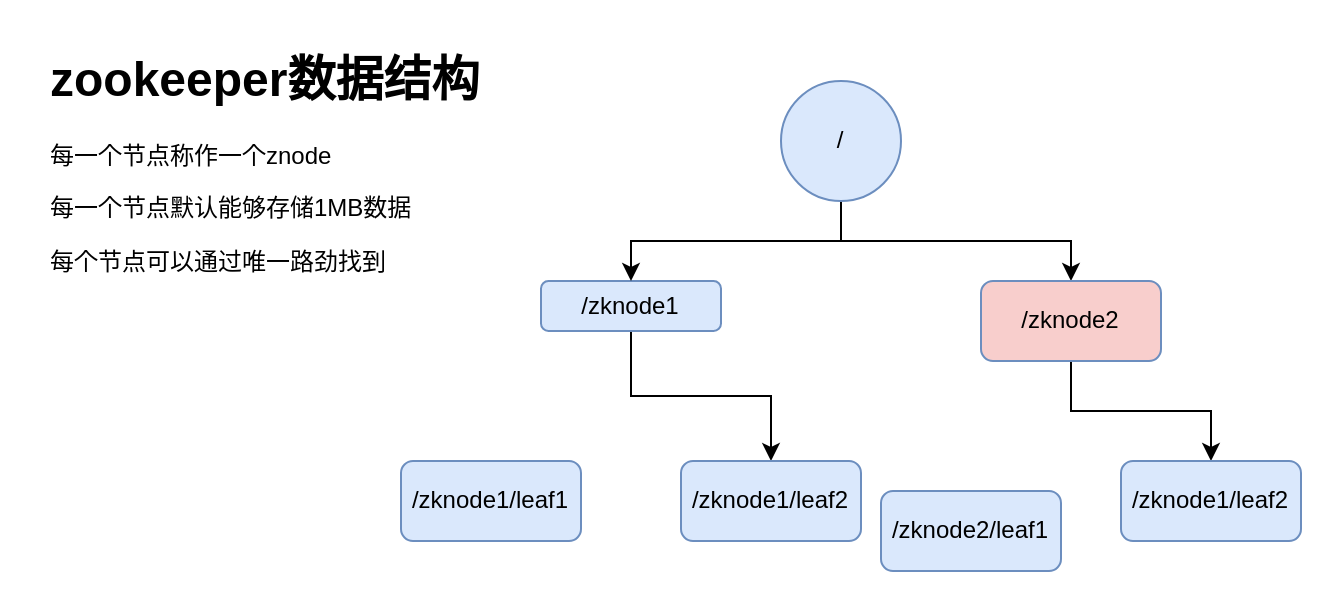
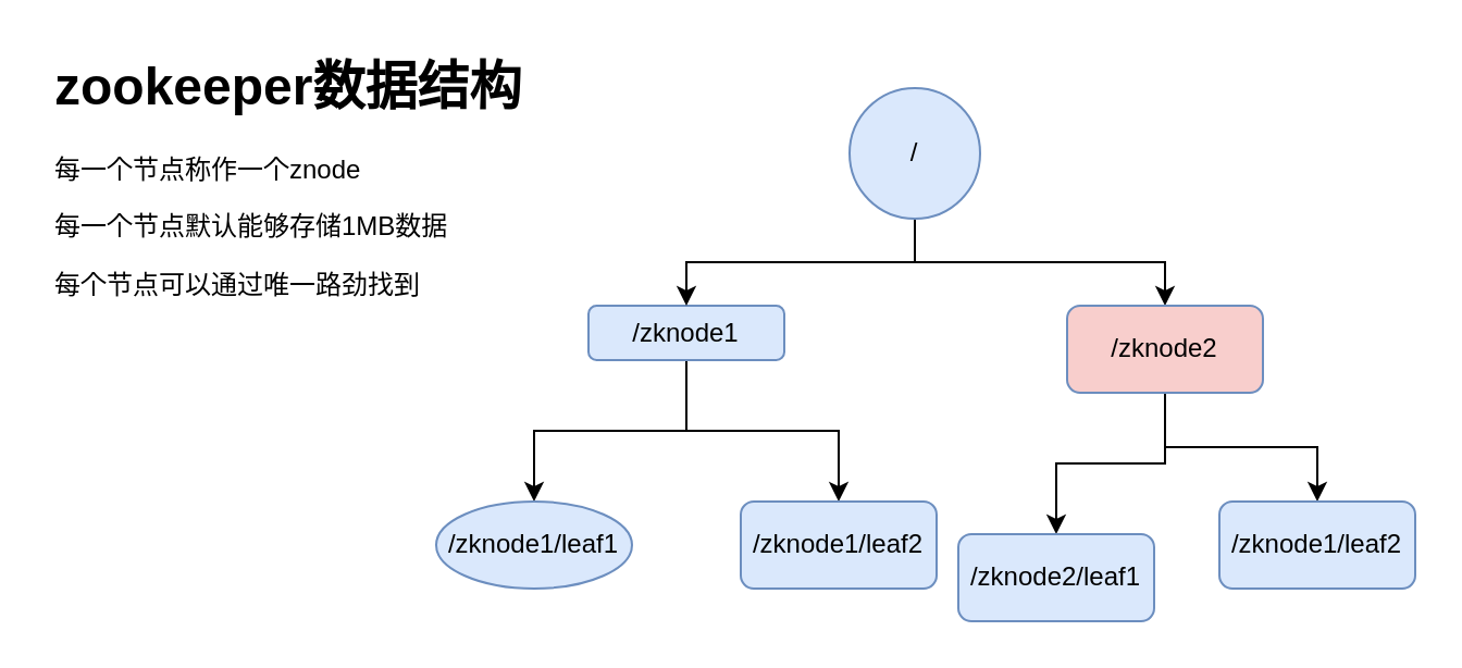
+ <mxCell id="2" style="edgeStyle=orthogonalEdgeStyle;rounded=0;orthogonalLoop=1;jettySize=auto;html=1;exitX=0.5;exitY=1;exitDx=0;exitDy=0;entryX=0.5;entryY=0;entryDx=0;entryDy=0;" edge="1" parent="1" source="4" target="12"><mxGeometry relative="1" as="geometry" /></mxCell>
+ <mxCell id="8" style="edgeStyle=orthogonalEdgeStyle;rounded=0;orthogonalLoop=1;jettySize=auto;html=1;exitX=0.5;exitY=1;exitDx=0;exitDy=0;entryX=0.5;entryY=0;entryDx=0;entryDy=0;" edge="1" parent="1" source="10" target="14"><mxGeometry relative="1" as="geometry" /></mxCell>
- <mxCell id="12" value="/zknode1/leaf1" style="rounded=1;whiteSpace=wrap;html=1;fillColor=#dae8fc;strokeColor=#6c8ebf;" vertex="1" parent="1"><mxGeometry x="200" y="230" width="90" height="40" as="geometry" /></mxCell>
+ <mxCell id="12" value="/zknode1/leaf1" style="ellipse;whiteSpace=wrap;html=1;fillColor=#dae8fc;strokeColor=#6c8ebf;" vertex="1" parent="1"><mxGeometry x="200" y="230" width="90" height="40" as="geometry" /></mxCell>
